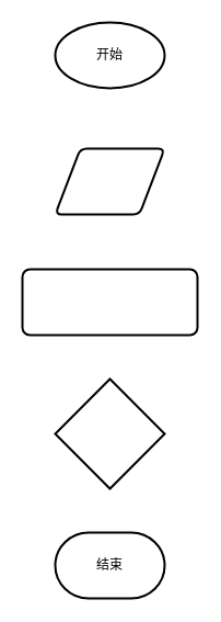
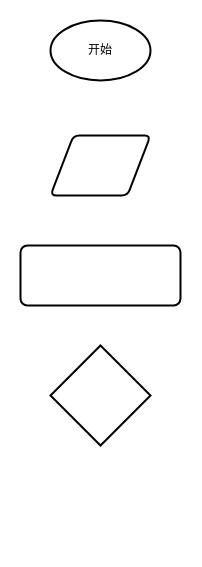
- <mxCell id="3" value="结束" style="strokeWidth=2;html=1;shape=mxgraph.flowchart.terminator;whiteSpace=wrap;" vertex="1" parent="1"><mxGeometry x="50" y="485" width="100" height="60" as="geometry" /></mxCell>
